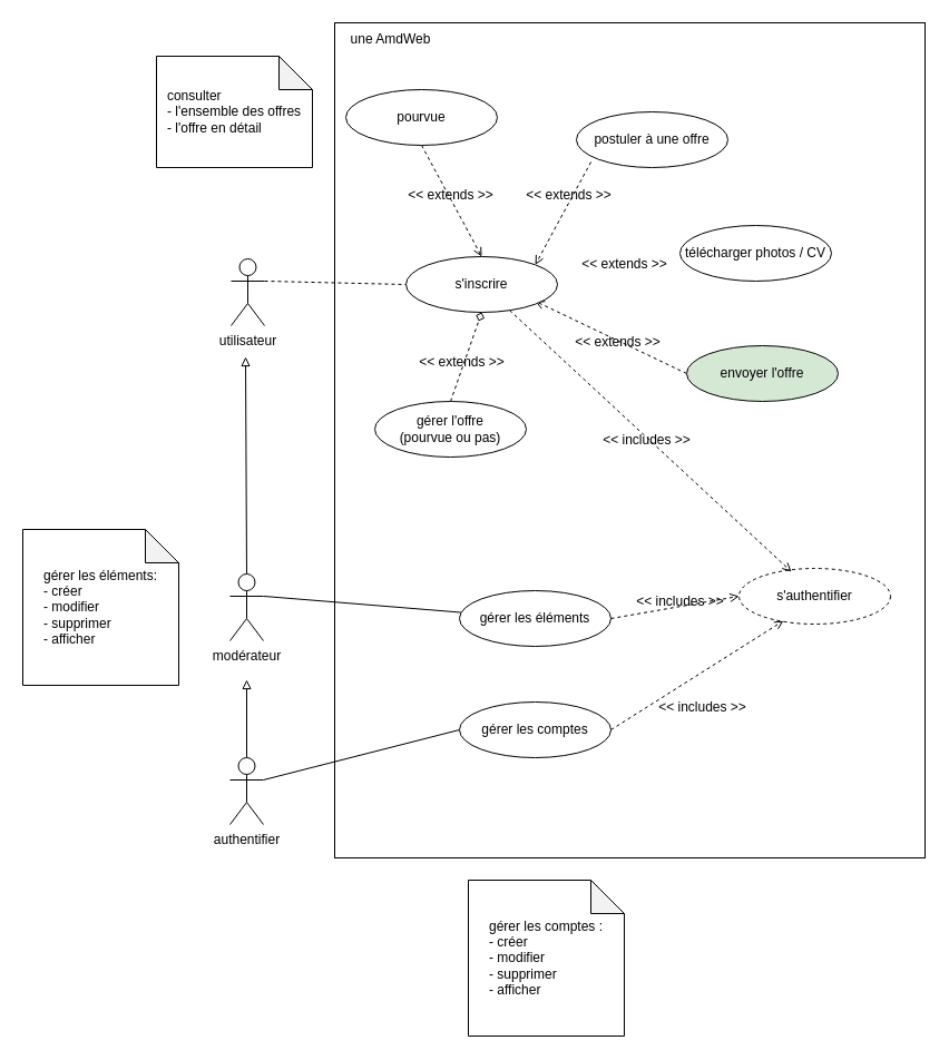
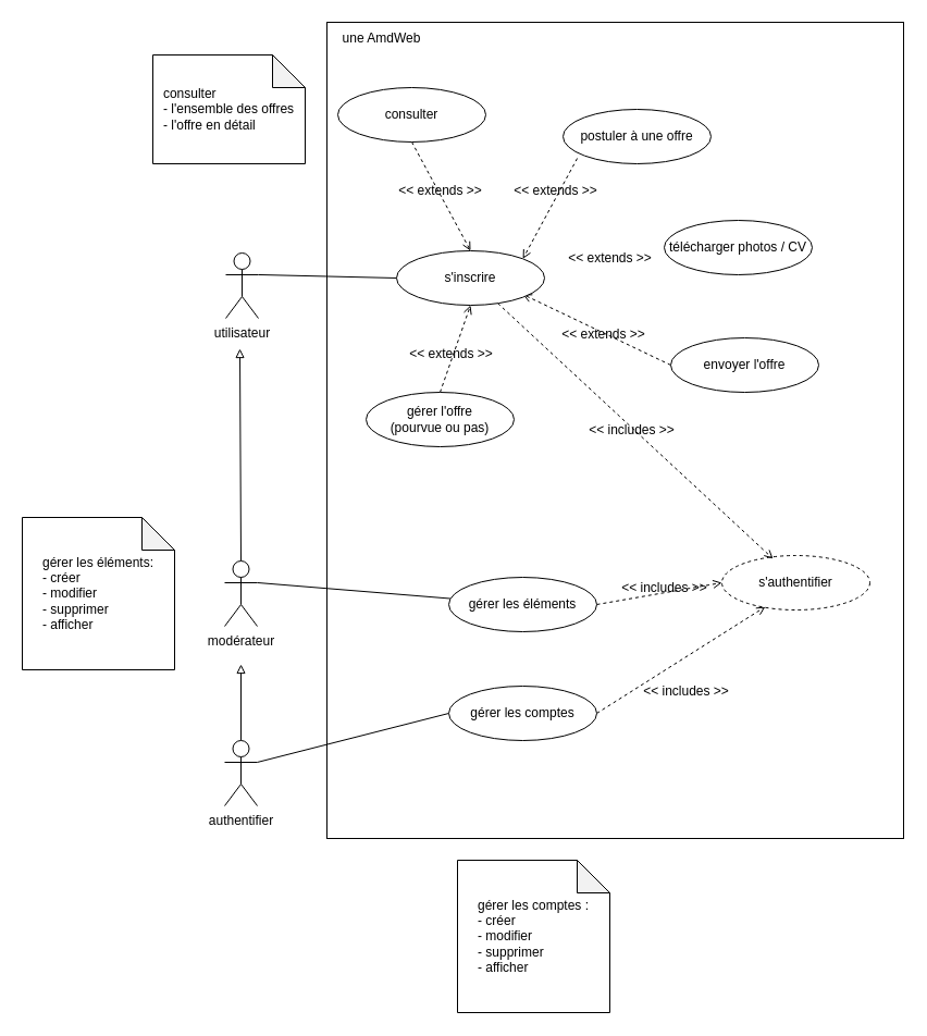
- <mxCell id="18" value="pourvue" style="ellipse;whiteSpace=wrap;html=1;" parent="1" vertex="1"><mxGeometry x="310" y="80" width="136" height="50" as="geometry" /></mxCell>
+ <mxCell id="18" value="consulter" style="ellipse;whiteSpace=wrap;html=1;" parent="1" vertex="1"><mxGeometry x="310" y="80" width="136" height="50" as="geometry" /></mxCell>
- <mxCell id="4" style="edgeStyle=none;rounded=0;orthogonalLoop=1;jettySize=auto;html=1;exitX=1;exitY=0.333;exitDx=0;exitDy=0;exitPerimeter=0;entryX=0;entryY=0.5;entryDx=0;entryDy=0;endArrow=none;endFill=0;dashed=1;" parent="1" source="5" target="25" edge="1"><mxGeometry relative="1" as="geometry" /></mxCell>
+ <mxCell id="4" style="edgeStyle=none;rounded=0;orthogonalLoop=1;jettySize=auto;html=1;exitX=1;exitY=0.333;exitDx=0;exitDy=0;exitPerimeter=0;entryX=0;entryY=0.5;entryDx=0;entryDy=0;endArrow=none;endFill=0;" parent="1" source="5" target="25" edge="1"><mxGeometry relative="1" as="geometry" /></mxCell>
- <mxCell id="29" style="edgeStyle=none;rounded=0;orthogonalLoop=1;jettySize=auto;html=1;exitX=0.5;exitY=0;exitDx=0;exitDy=0;entryX=0.5;entryY=1;entryDx=0;entryDy=0;dashed=1;endArrow=diamond;endFill=0;" parent="1" source="30" target="25" edge="1"><mxGeometry relative="1" as="geometry" /></mxCell>
+ <mxCell id="29" style="edgeStyle=none;rounded=0;orthogonalLoop=1;jettySize=auto;html=1;exitX=0.5;exitY=0;exitDx=0;exitDy=0;entryX=0.5;entryY=1;entryDx=0;entryDy=0;dashed=1;endArrow=open;endFill=0;" parent="1" source="30" target="25" edge="1"><mxGeometry relative="1" as="geometry" /></mxCell>
- <mxCell id="14" value="envoyer l'offre" style="ellipse;whiteSpace=wrap;html=1;fillColor=#d5e8d4;" parent="1" vertex="1"><mxGeometry x="616" y="310" width="136" height="50" as="geometry" /></mxCell>
+ <mxCell id="14" value="envoyer l'offre" style="ellipse;whiteSpace=wrap;html=1;" parent="1" vertex="1"><mxGeometry x="616" y="310" width="136" height="50" as="geometry" /></mxCell>
